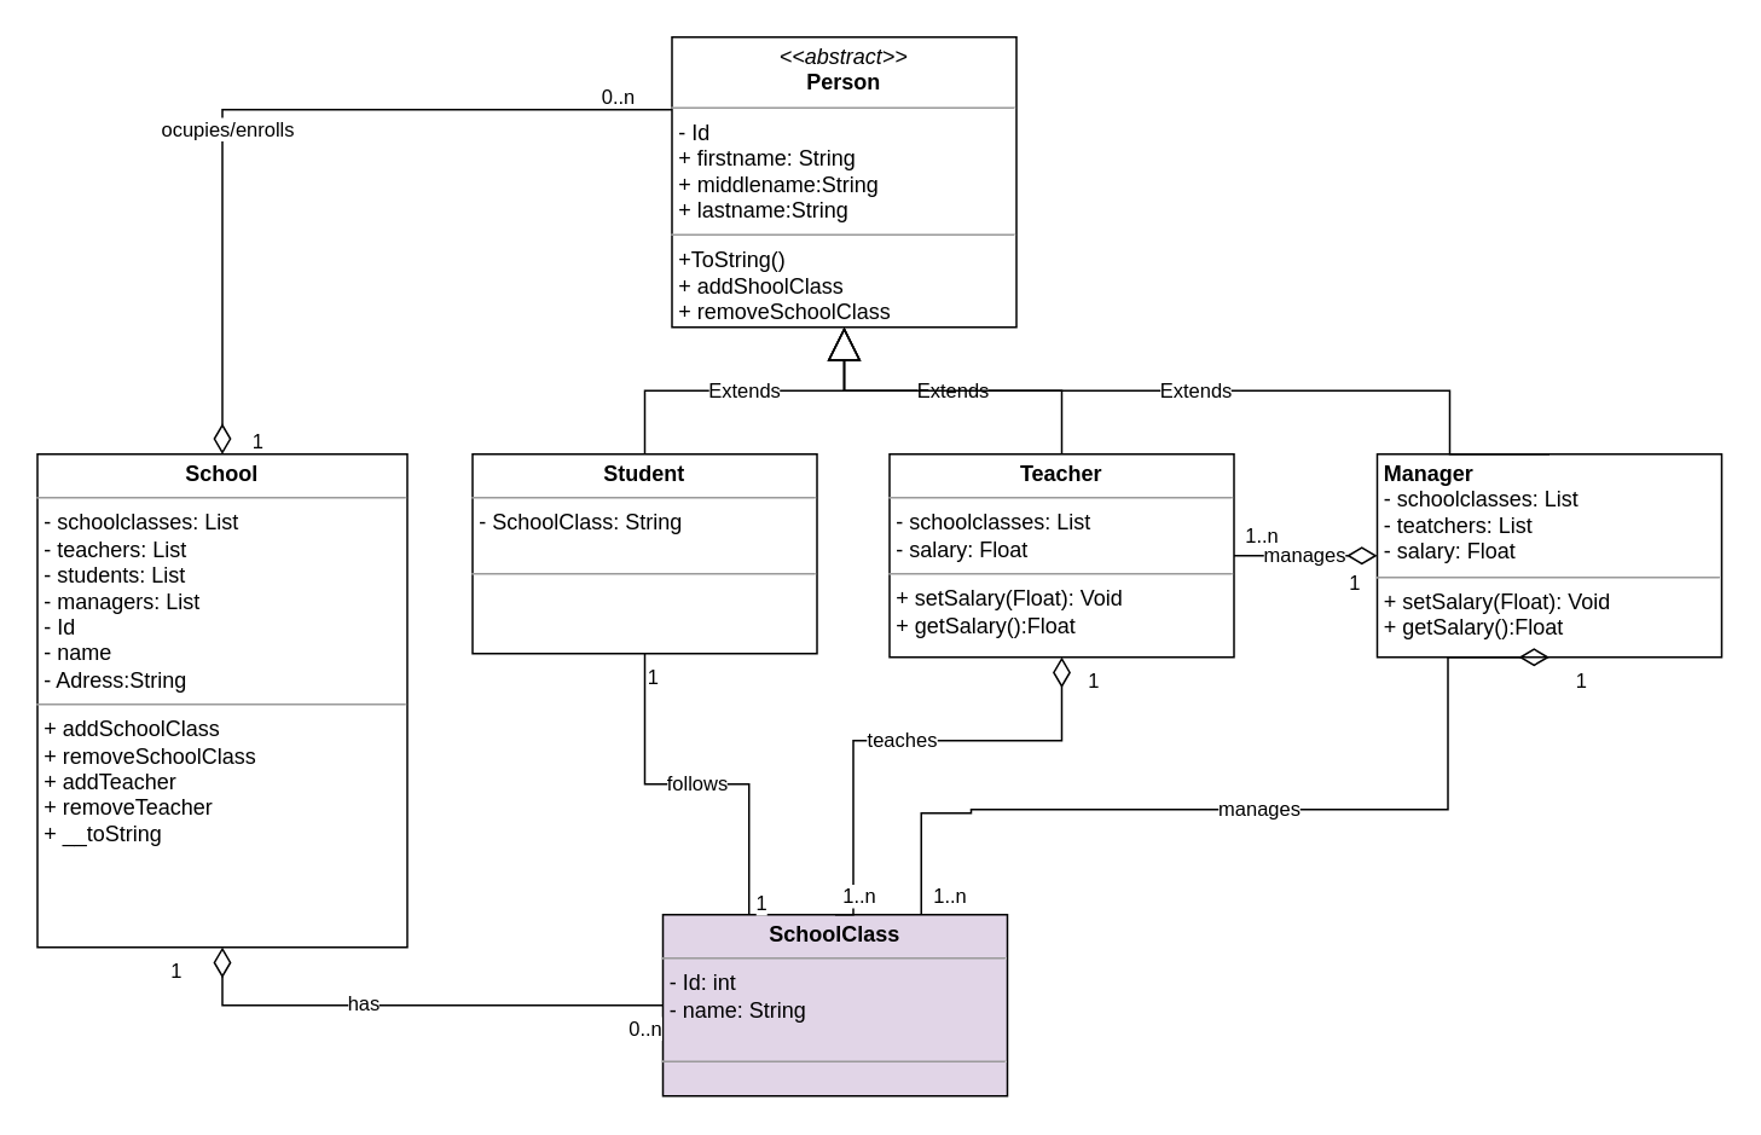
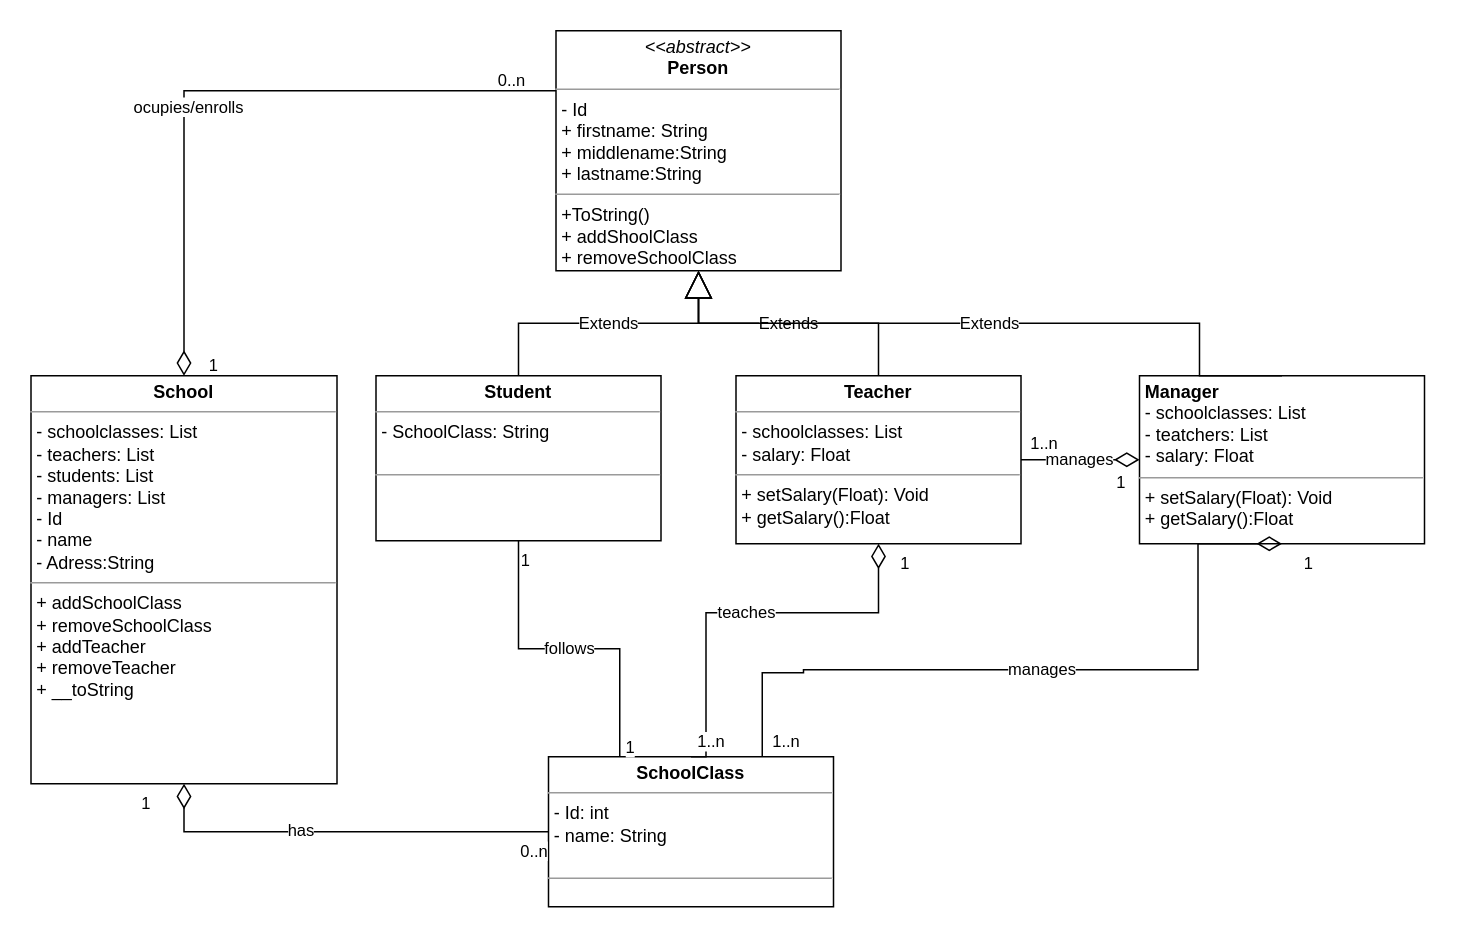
- <mxCell id="3" value="&lt;p style=&quot;margin: 0px ; margin-top: 4px ; text-align: center&quot;&gt;&lt;b&gt;Student&lt;/b&gt;&lt;/p&gt;&lt;hr size=&quot;1&quot;&gt;&lt;p style=&quot;margin: 0px ; margin-left: 4px&quot;&gt;- SchoolClass: String&lt;br&gt;&lt;br&gt;&lt;/p&gt;&lt;hr size=&quot;1&quot;&gt;&lt;p style=&quot;margin: 0px ; margin-left: 4px&quot;&gt;&lt;br&gt;&lt;/p&gt;" style="verticalAlign=top;align=left;overflow=fill;fontSize=12;fontFamily=Helvetica;html=1;rounded=0;shadow=0;comic=0;labelBackgroundColor=none;strokeWidth=1" parent="1" vertex="1"><mxGeometry x="260" y="250" width="190" height="110" as="geometry" /></mxCell>
+ <mxCell id="3" value="&lt;p style=&quot;margin: 0px ; margin-top: 4px ; text-align: center&quot;&gt;&lt;b&gt;Student&lt;/b&gt;&lt;/p&gt;&lt;hr size=&quot;1&quot;&gt;&lt;p style=&quot;margin: 0px ; margin-left: 4px&quot;&gt;- SchoolClass: String&lt;br&gt;&lt;br&gt;&lt;/p&gt;&lt;hr size=&quot;1&quot;&gt;&lt;p style=&quot;margin: 0px ; margin-left: 4px&quot;&gt;&lt;br&gt;&lt;/p&gt;" style="verticalAlign=top;align=left;overflow=fill;fontSize=12;fontFamily=Helvetica;html=1;rounded=0;shadow=0;comic=0;labelBackgroundColor=none;strokeWidth=1" parent="1" vertex="1"><mxGeometry x="250" y="250" width="190" height="110" as="geometry" /></mxCell>
- <mxCell id="7" value="&lt;p style=&quot;margin: 0px ; margin-top: 4px ; text-align: center&quot;&gt;&lt;b&gt;SchoolClass&lt;/b&gt;&lt;/p&gt;&lt;hr size=&quot;1&quot;&gt;&lt;p style=&quot;margin: 0px ; margin-left: 4px&quot;&gt;&lt;span&gt;- Id: int&lt;/span&gt;&lt;/p&gt;&lt;p style=&quot;margin: 0px ; margin-left: 4px&quot;&gt;- name: String&lt;br&gt;&lt;br&gt;&lt;/p&gt;&lt;hr size=&quot;1&quot;&gt;&lt;p style=&quot;margin: 0px ; margin-left: 4px&quot;&gt;&lt;br&gt;&lt;/p&gt;" style="verticalAlign=top;align=left;overflow=fill;fontSize=12;fontFamily=Helvetica;html=1;rounded=0;shadow=0;comic=0;labelBackgroundColor=none;strokeWidth=1;fillColor=#e1d5e7;" parent="1" vertex="1"><mxGeometry x="365" y="504" width="190" height="100" as="geometry" /></mxCell>
+ <mxCell id="7" value="&lt;p style=&quot;margin: 0px ; margin-top: 4px ; text-align: center&quot;&gt;&lt;b&gt;SchoolClass&lt;/b&gt;&lt;/p&gt;&lt;hr size=&quot;1&quot;&gt;&lt;p style=&quot;margin: 0px ; margin-left: 4px&quot;&gt;&lt;span&gt;- Id: int&lt;/span&gt;&lt;/p&gt;&lt;p style=&quot;margin: 0px ; margin-left: 4px&quot;&gt;- name: String&lt;br&gt;&lt;br&gt;&lt;/p&gt;&lt;hr size=&quot;1&quot;&gt;&lt;p style=&quot;margin: 0px ; margin-left: 4px&quot;&gt;&lt;br&gt;&lt;/p&gt;" style="verticalAlign=top;align=left;overflow=fill;fontSize=12;fontFamily=Helvetica;html=1;rounded=0;shadow=0;comic=0;labelBackgroundColor=none;strokeWidth=1" parent="1" vertex="1"><mxGeometry x="365" y="504" width="190" height="100" as="geometry" /></mxCell>
